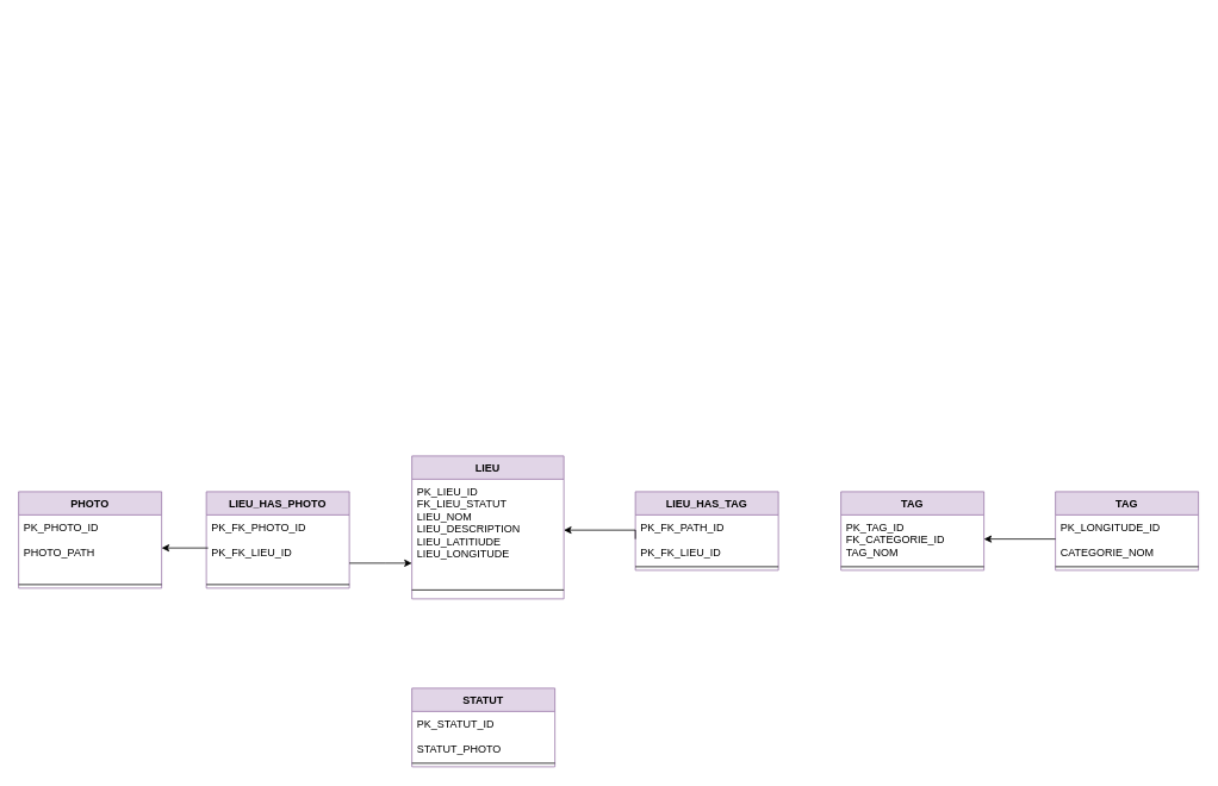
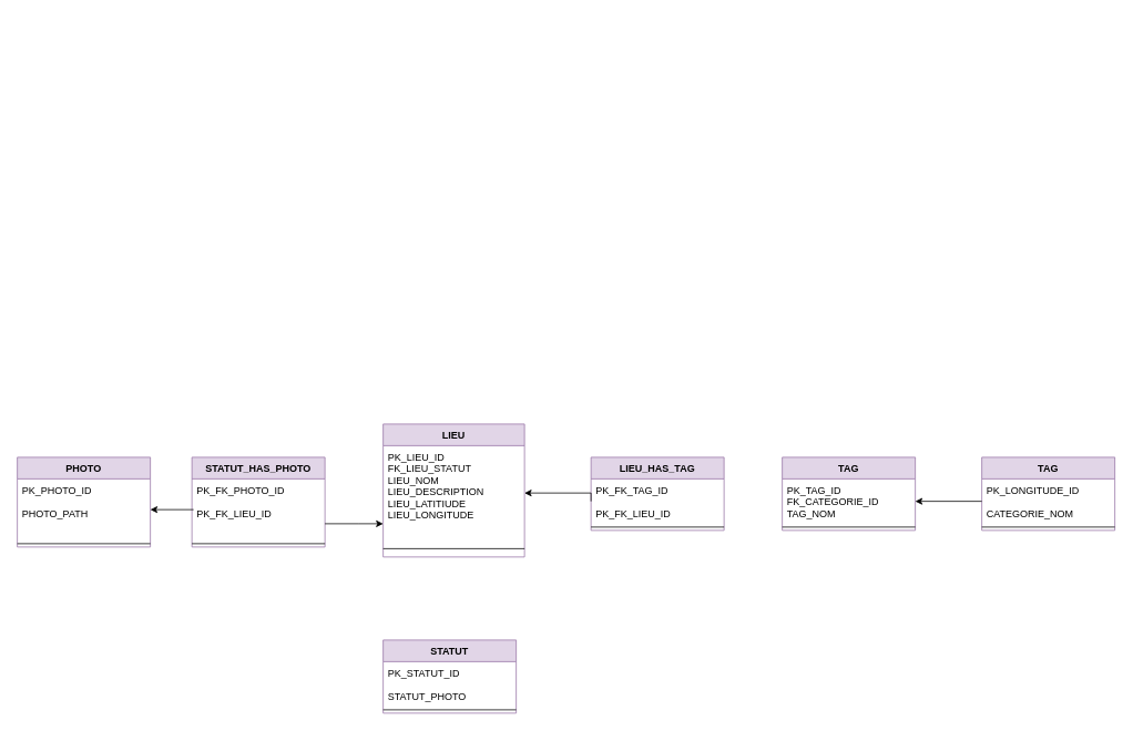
- <mxCell id="9" value="LIEU_HAS_PHOTO" style="swimlane;fontStyle=1;align=center;verticalAlign=top;childLayout=stackLayout;horizontal=1;startSize=26;horizontalStack=0;resizeParent=1;resizeParentMax=0;resizeLast=0;collapsible=1;marginBottom=0;fillColor=#e1d5e7;strokeColor=#9673a6;" parent="1" vertex="1"><mxGeometry x="230" y="550" width="160" height="108" as="geometry" /></mxCell>
+ <mxCell id="9" value="STATUT_HAS_PHOTO" style="swimlane;fontStyle=1;align=center;verticalAlign=top;childLayout=stackLayout;horizontal=1;startSize=26;horizontalStack=0;resizeParent=1;resizeParentMax=0;resizeLast=0;collapsible=1;marginBottom=0;fillColor=#e1d5e7;strokeColor=#9673a6;" parent="1" vertex="1"><mxGeometry x="230" y="550" width="160" height="108" as="geometry" /></mxCell>
- <mxCell id="14" value="PK_FK_PATH_ID&#10;&#10;PK_FK_LIEU_ID" style="text;strokeColor=none;fillColor=none;align=left;verticalAlign=top;spacingLeft=4;spacingRight=4;overflow=hidden;rotatable=0;points=[[0,0.5],[1,0.5]];portConstraint=eastwest;" parent="13" vertex="1"><mxGeometry y="26" width="160" height="54" as="geometry" /></mxCell>
+ <mxCell id="14" value="PK_FK_TAG_ID&#10;&#10;PK_FK_LIEU_ID" style="text;strokeColor=none;fillColor=none;align=left;verticalAlign=top;spacingLeft=4;spacingRight=4;overflow=hidden;rotatable=0;points=[[0,0.5],[1,0.5]];portConstraint=eastwest;" parent="13" vertex="1"><mxGeometry y="26" width="160" height="54" as="geometry" /></mxCell>
